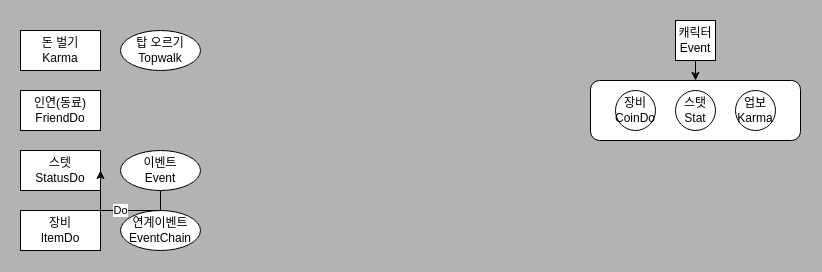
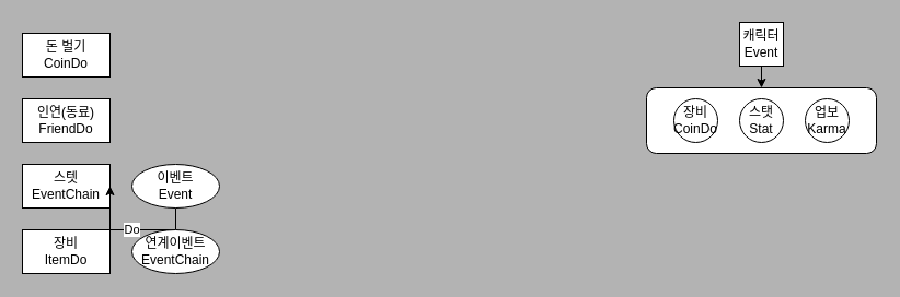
- <mxCell id="3" value="돈 벌기&lt;br&gt;Karma" style="rounded=0;whiteSpace=wrap;html=1;" vertex="1" parent="1"><mxGeometry x="20" y="30" width="80" height="40" as="geometry" /></mxCell>
+ <mxCell id="3" value="돈 벌기&lt;br&gt;CoinDo" style="rounded=0;whiteSpace=wrap;html=1;" vertex="1" parent="1"><mxGeometry x="20" y="30" width="80" height="40" as="geometry" /></mxCell>
- <mxCell id="8" value="탑 오르기&lt;br&gt;Topwalk" style="ellipse;whiteSpace=wrap;html=1;" vertex="1" parent="1"><mxGeometry x="120" y="30" width="80" height="40" as="geometry" /></mxCell>
- <mxCell id="5" value="스텟&lt;br&gt;StatusDo" style="rounded=0;whiteSpace=wrap;html=1;" vertex="1" parent="1"><mxGeometry x="20" y="150" width="80" height="40" as="geometry" /></mxCell>
+ <mxCell id="5" value="스텟&lt;br&gt;EventChain" style="rounded=0;whiteSpace=wrap;html=1;" vertex="1" parent="1"><mxGeometry x="20" y="150" width="80" height="40" as="geometry" /></mxCell>
